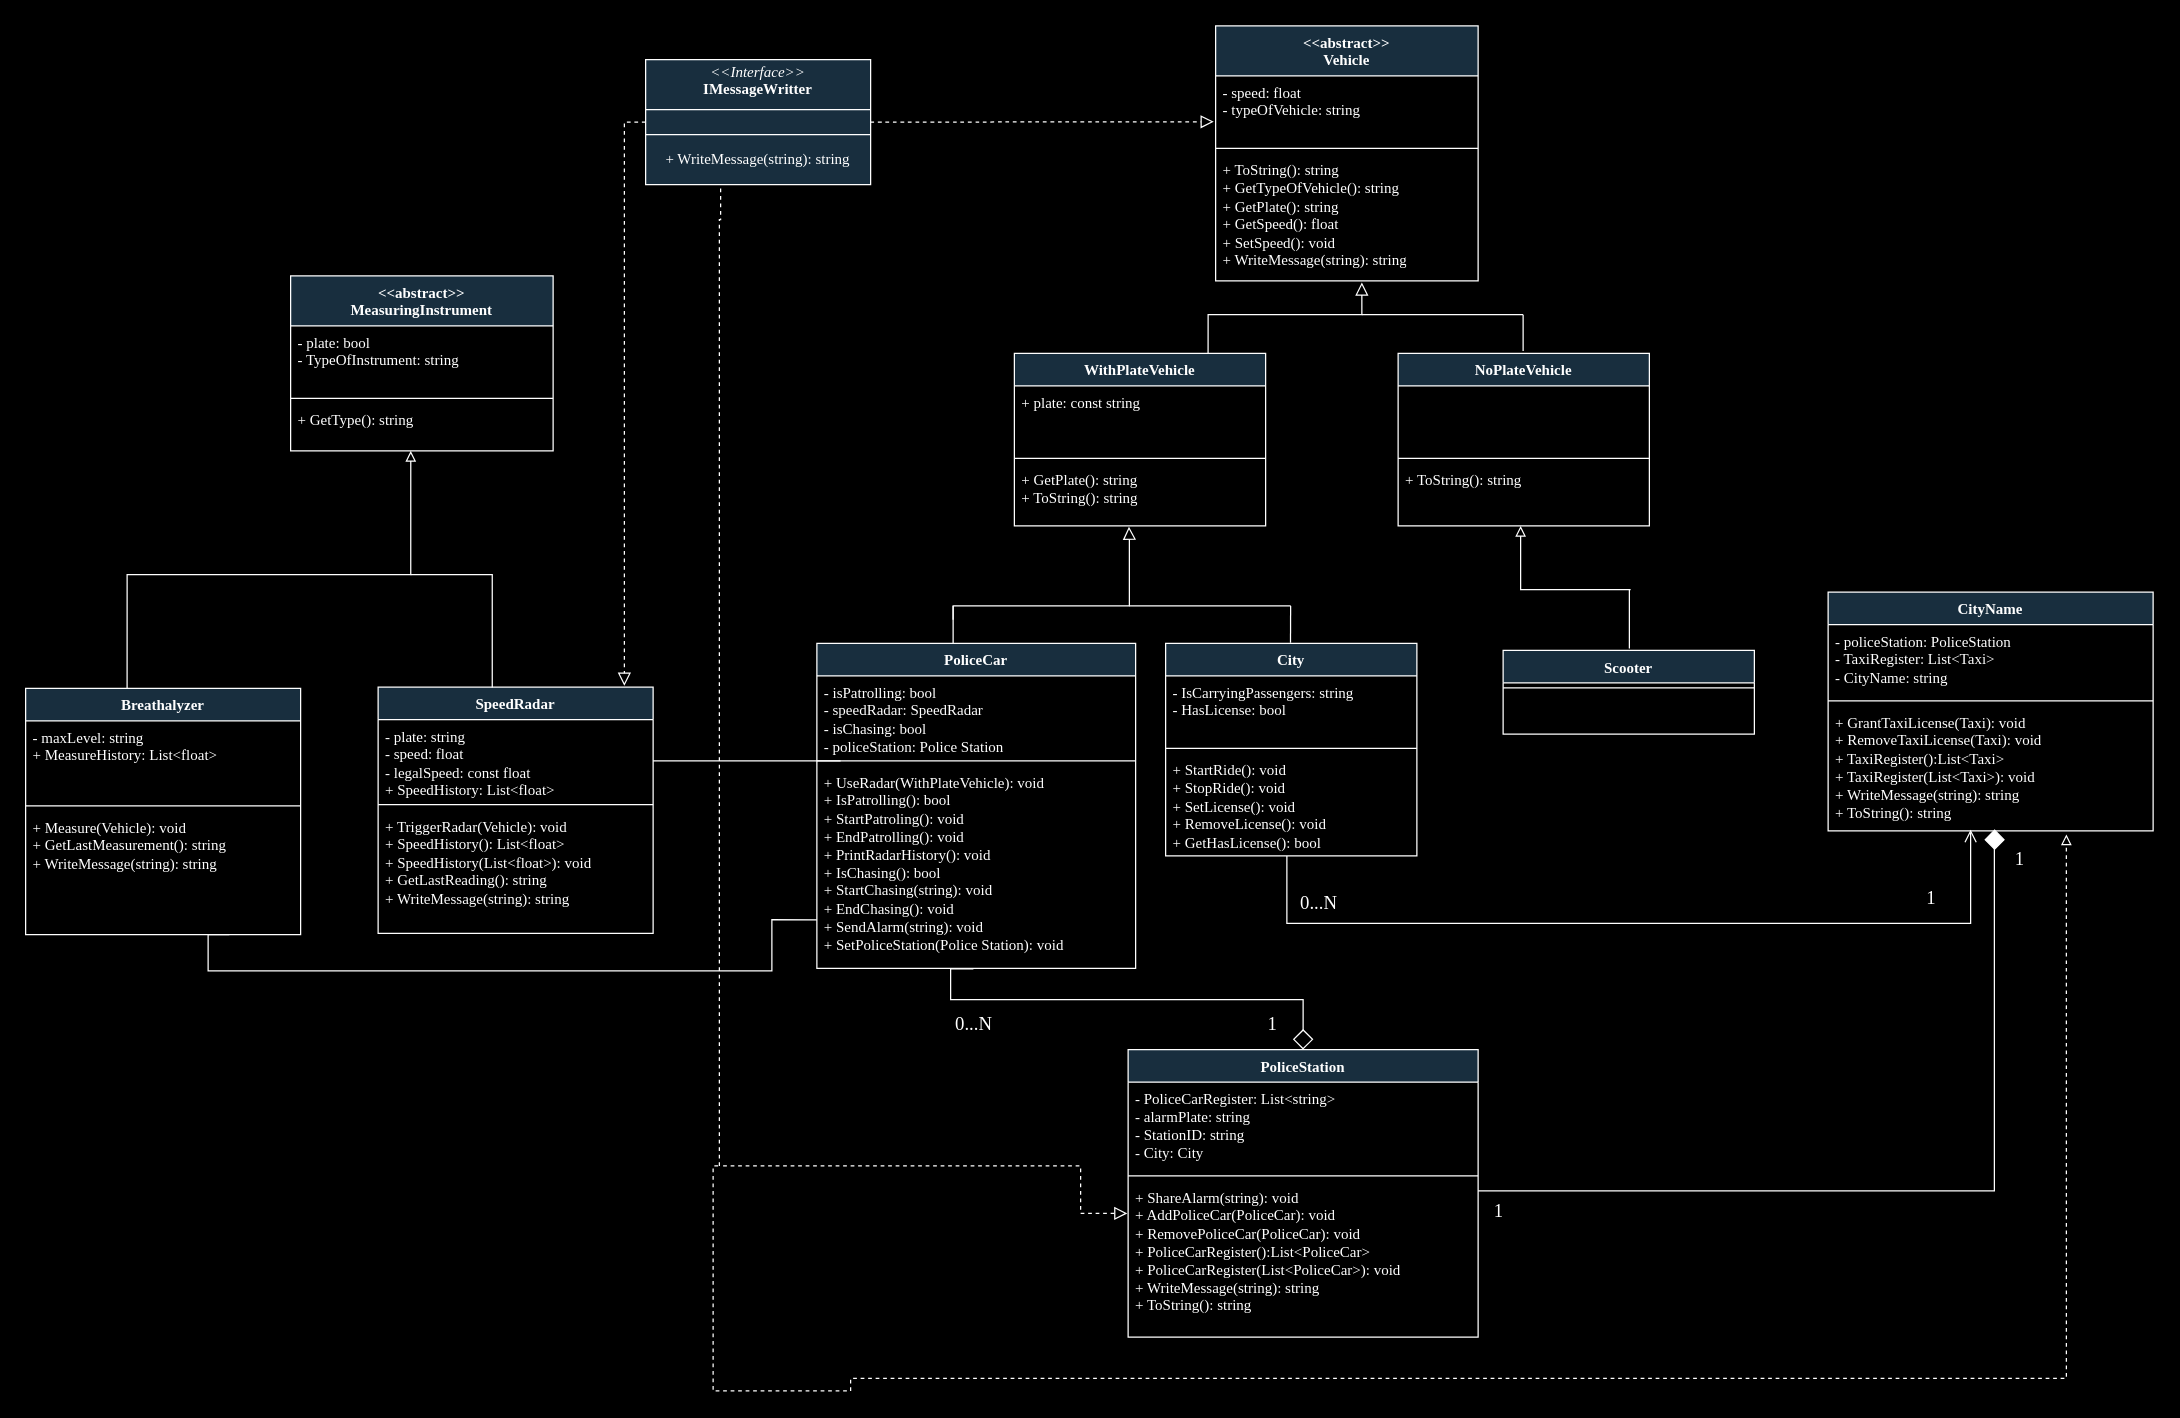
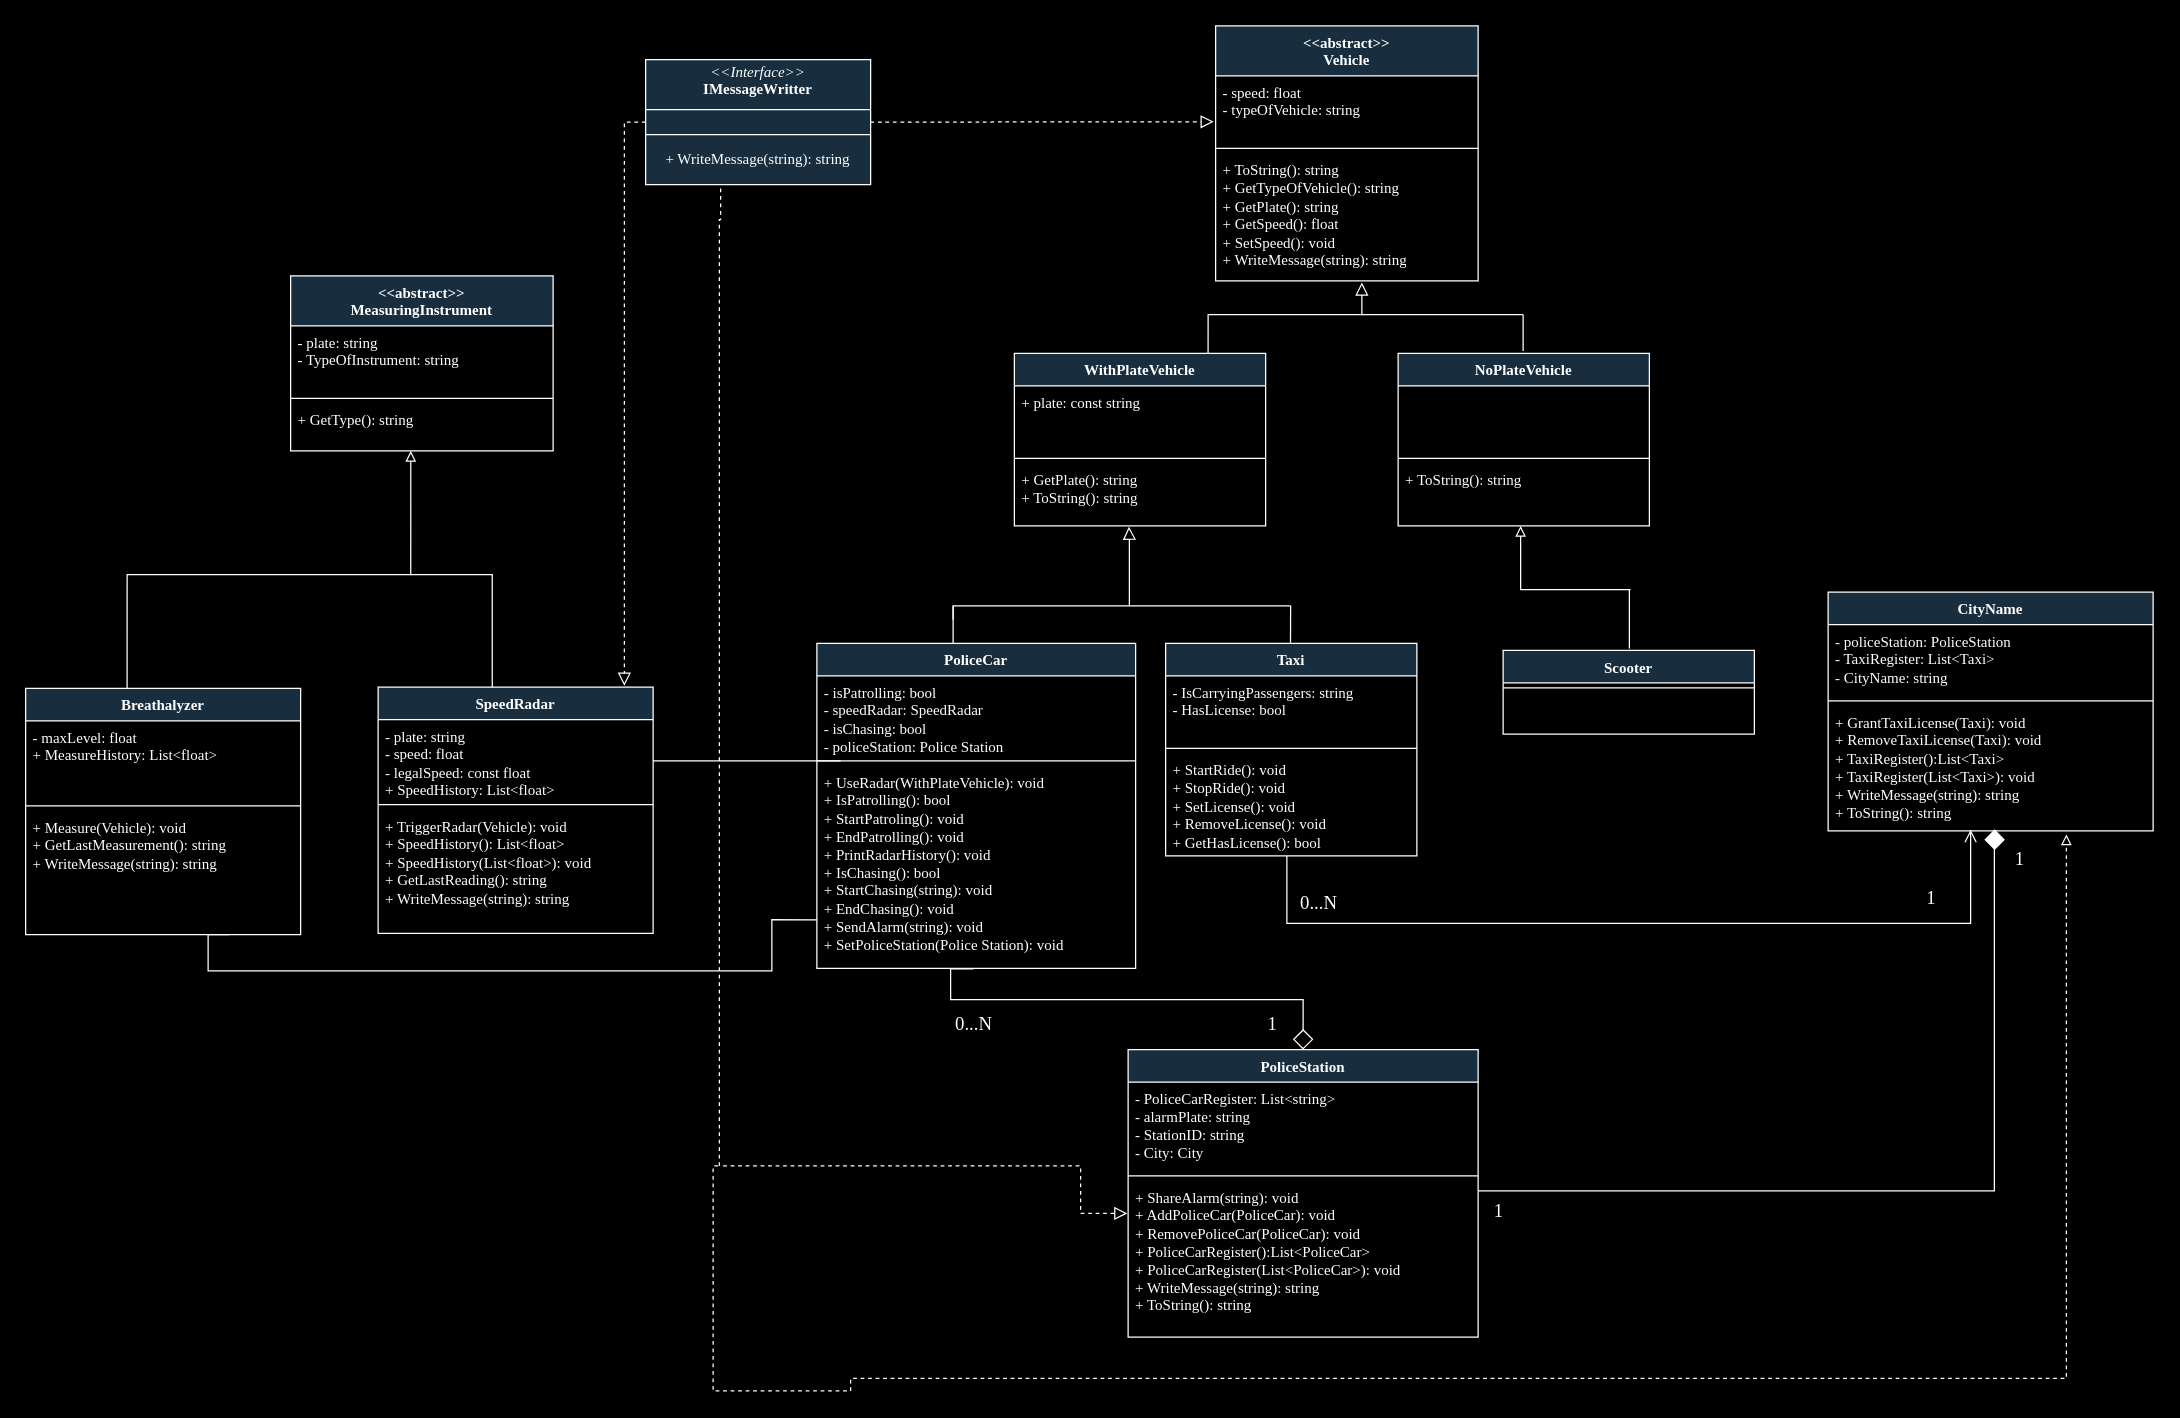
- <mxCell id="62" value="&lt;div&gt;- plate: bool&lt;/div&gt;&lt;div&gt;- TypeOfInstrument: string&lt;/div&gt;" style="text;strokeColor=none;fillColor=none;align=left;verticalAlign=top;spacingLeft=4;spacingRight=4;overflow=hidden;rotatable=0;points=[[0,0.5],[1,0.5]];portConstraint=eastwest;whiteSpace=wrap;html=1;rounded=0;labelBackgroundColor=none;fontColor=#FFFFFF;fontFamily=Verdana;" vertex="1" parent="61"><mxGeometry y="40" width="210" height="54" as="geometry" /></mxCell>
+ <mxCell id="62" value="&lt;div&gt;- plate: string&lt;/div&gt;&lt;div&gt;- TypeOfInstrument: string&lt;/div&gt;" style="text;strokeColor=none;fillColor=none;align=left;verticalAlign=top;spacingLeft=4;spacingRight=4;overflow=hidden;rotatable=0;points=[[0,0.5],[1,0.5]];portConstraint=eastwest;whiteSpace=wrap;html=1;rounded=0;labelBackgroundColor=none;fontColor=#FFFFFF;fontFamily=Verdana;" vertex="1" parent="61"><mxGeometry y="40" width="210" height="54" as="geometry" /></mxCell>
- <mxCell id="10" value="City" style="swimlane;fontStyle=1;align=center;verticalAlign=top;childLayout=stackLayout;horizontal=1;startSize=26;horizontalStack=0;resizeParent=1;resizeParentMax=0;resizeLast=0;collapsible=1;marginBottom=0;whiteSpace=wrap;html=1;rounded=0;labelBackgroundColor=none;fillColor=#182E3E;strokeColor=#FFFFFF;fontColor=#FFFFFF;fontFamily=Verdana;" parent="1" vertex="1"><mxGeometry x="932" y="514" width="201" height="170" as="geometry" /></mxCell>
+ <mxCell id="10" value="Taxi" style="swimlane;fontStyle=1;align=center;verticalAlign=top;childLayout=stackLayout;horizontal=1;startSize=26;horizontalStack=0;resizeParent=1;resizeParentMax=0;resizeLast=0;collapsible=1;marginBottom=0;whiteSpace=wrap;html=1;rounded=0;labelBackgroundColor=none;fillColor=#182E3E;strokeColor=#FFFFFF;fontColor=#FFFFFF;fontFamily=Verdana;" parent="1" vertex="1"><mxGeometry x="932" y="514" width="201" height="170" as="geometry" /></mxCell>
- <mxCell id="66" value="- maxLevel: string&lt;div&gt;+ MeasureHistory: List&amp;lt;float&amp;gt;&lt;/div&gt;" style="text;strokeColor=none;fillColor=none;align=left;verticalAlign=top;spacingLeft=4;spacingRight=4;overflow=hidden;rotatable=0;points=[[0,0.5],[1,0.5]];portConstraint=eastwest;whiteSpace=wrap;html=1;rounded=0;labelBackgroundColor=none;fontColor=#FFFFFF;fontFamily=Verdana;" vertex="1" parent="65"><mxGeometry y="26" width="220" height="64" as="geometry" /></mxCell>
+ <mxCell id="66" value="- maxLevel: float&lt;div&gt;+ MeasureHistory: List&amp;lt;float&amp;gt;&lt;/div&gt;" style="text;strokeColor=none;fillColor=none;align=left;verticalAlign=top;spacingLeft=4;spacingRight=4;overflow=hidden;rotatable=0;points=[[0,0.5],[1,0.5]];portConstraint=eastwest;whiteSpace=wrap;html=1;rounded=0;labelBackgroundColor=none;fontColor=#FFFFFF;fontFamily=Verdana;" vertex="1" parent="65"><mxGeometry y="26" width="220" height="64" as="geometry" /></mxCell>
